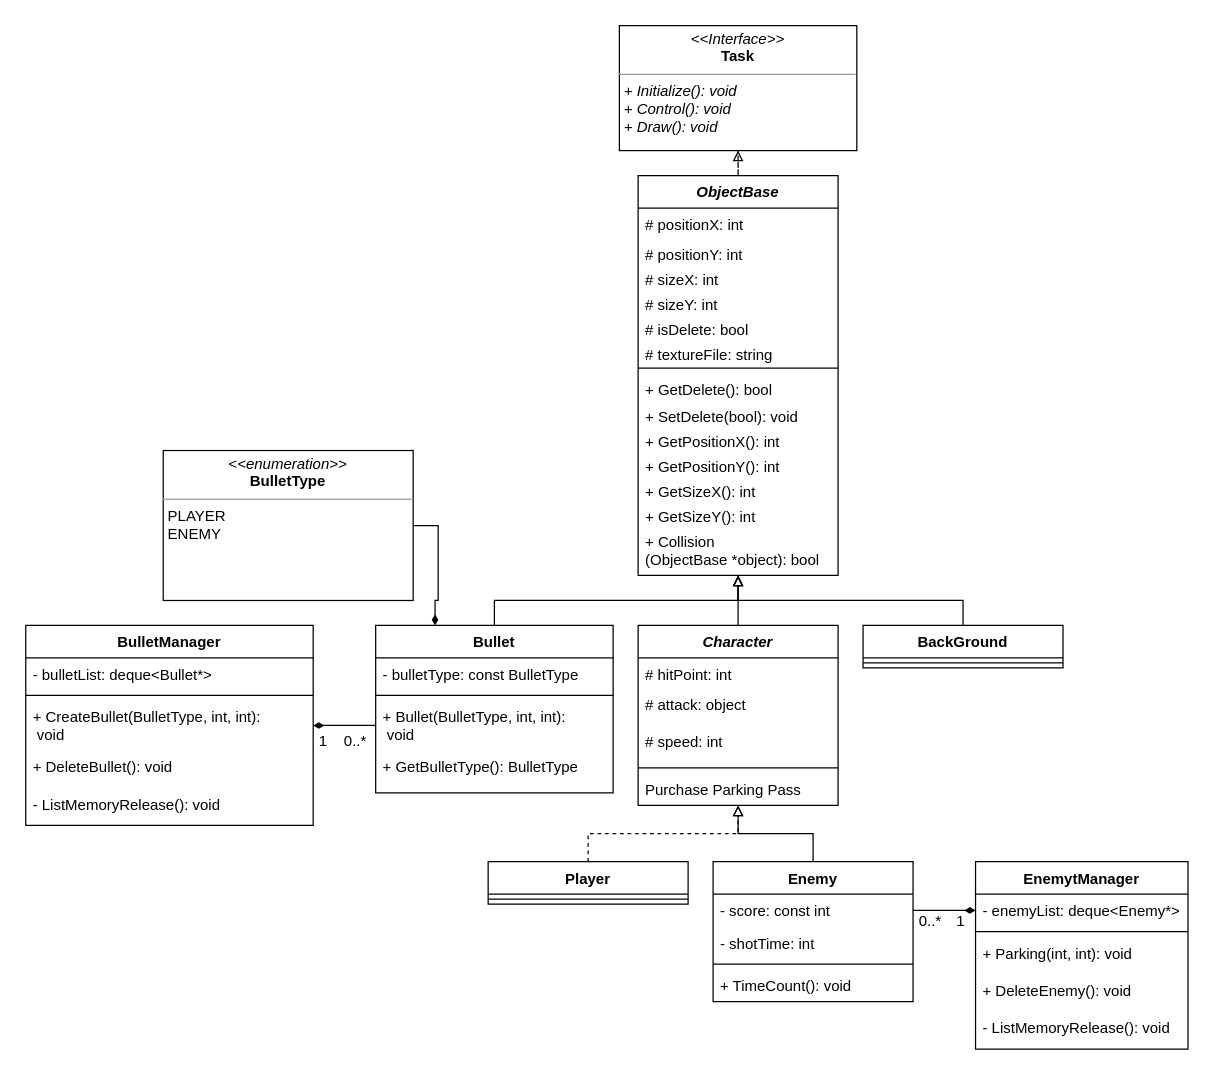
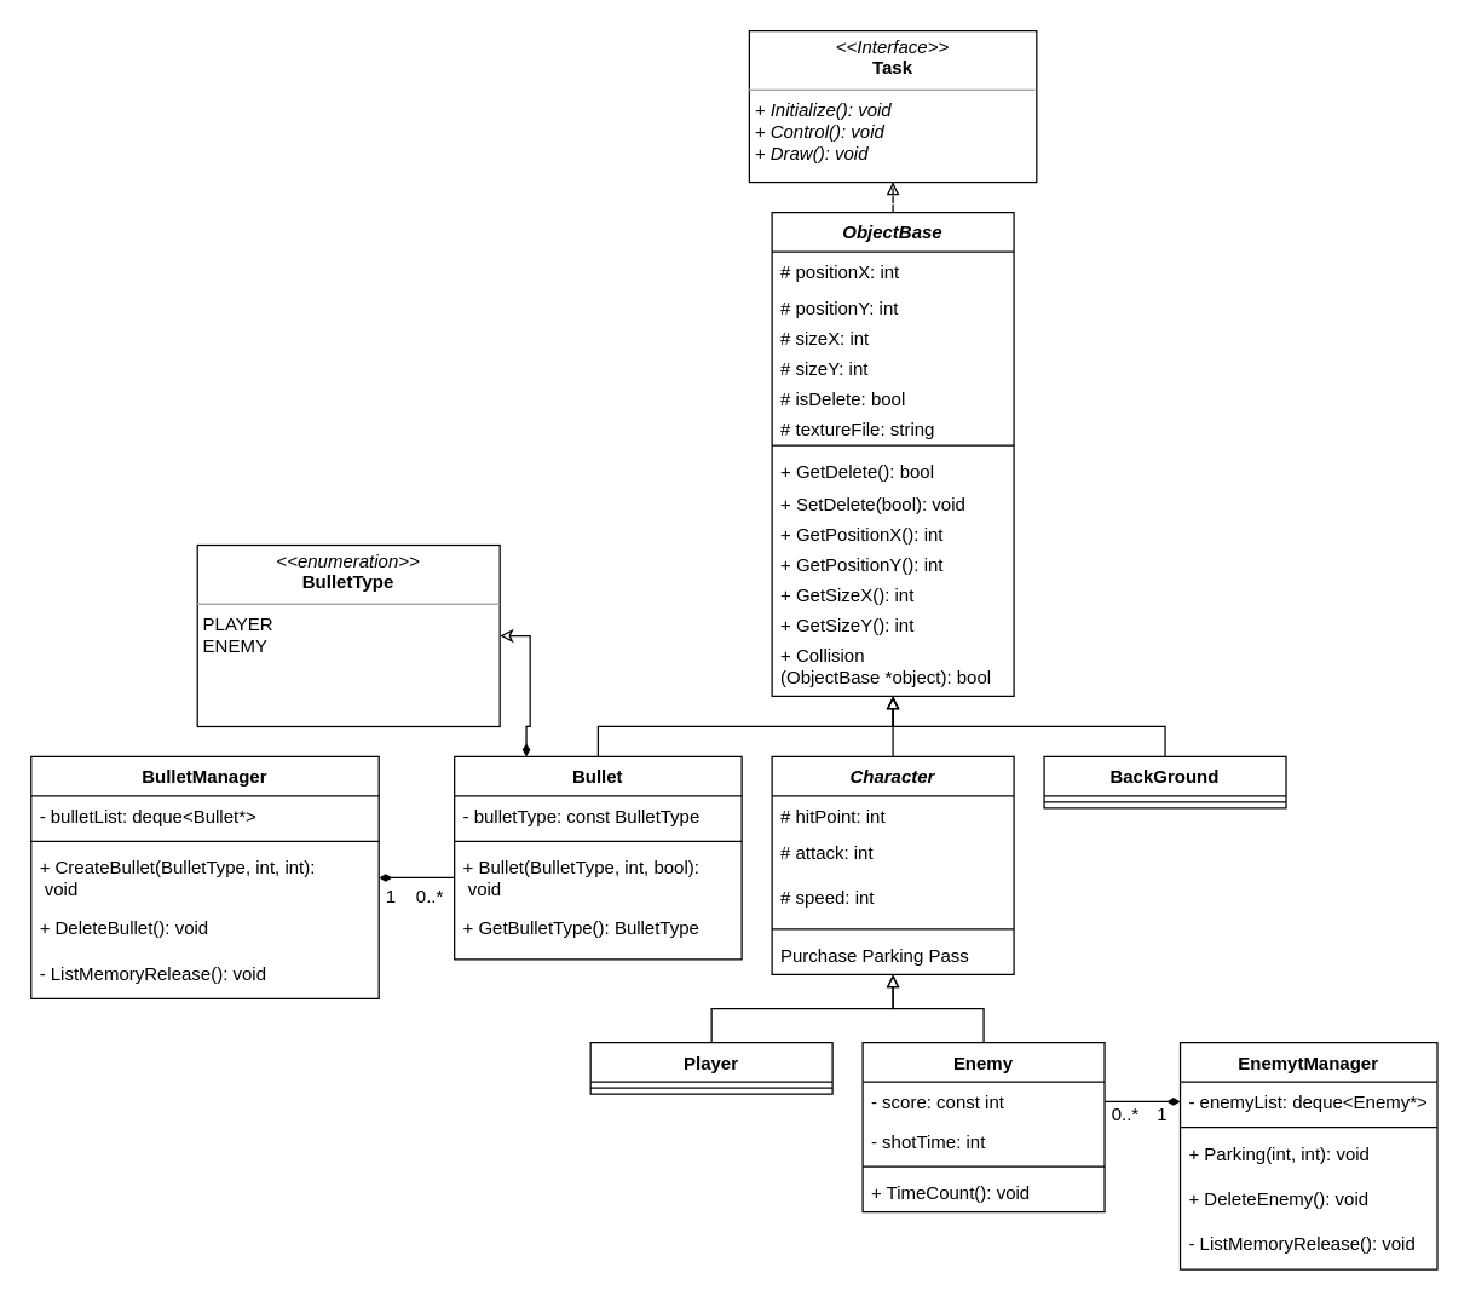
- <mxCell id="19" style="edgeStyle=orthogonalEdgeStyle;rounded=0;orthogonalLoop=1;jettySize=auto;html=1;exitX=0.25;exitY=0;exitDx=0;exitDy=0;entryX=1;entryY=0.5;entryDx=0;entryDy=0;endArrow=none;endFill=0;startArrow=diamondThin;startFill=1;" edge="1" parent="1" source="20" target="63"><mxGeometry relative="1" as="geometry" /></mxCell>
+ <mxCell id="19" style="edgeStyle=orthogonalEdgeStyle;rounded=0;orthogonalLoop=1;jettySize=auto;html=1;exitX=0.25;exitY=0;exitDx=0;exitDy=0;entryX=1;entryY=0.5;entryDx=0;entryDy=0;endArrow=classic;endFill=0;startArrow=diamondThin;startFill=1;" edge="1" parent="1" source="20" target="63"><mxGeometry relative="1" as="geometry" /></mxCell>
- <mxCell id="5" value="# attack: object" style="text;align=left;verticalAlign=top;spacingLeft=4;spacingRight=4;overflow=hidden;rotatable=0;points=[[0,0.5],[1,0.5]];portConstraint=eastwest;rounded=0;shadow=0;html=0;" parent="3" vertex="1"><mxGeometry y="50" width="160" height="30" as="geometry" /></mxCell>
+ <mxCell id="5" value="# attack: int" style="text;align=left;verticalAlign=top;spacingLeft=4;spacingRight=4;overflow=hidden;rotatable=0;points=[[0,0.5],[1,0.5]];portConstraint=eastwest;rounded=0;shadow=0;html=0;" parent="3" vertex="1"><mxGeometry y="50" width="160" height="30" as="geometry" /></mxCell>
- <mxCell id="23" value="+ Bullet(BulletType, int, int):&#10; void" style="text;align=left;verticalAlign=top;spacingLeft=4;spacingRight=4;overflow=hidden;rotatable=0;points=[[0,0.5],[1,0.5]];portConstraint=eastwest;" parent="20" vertex="1"><mxGeometry y="60" width="190" height="40" as="geometry" /></mxCell>
+ <mxCell id="23" value="+ Bullet(BulletType, int, bool):&#10; void" style="text;align=left;verticalAlign=top;spacingLeft=4;spacingRight=4;overflow=hidden;rotatable=0;points=[[0,0.5],[1,0.5]];portConstraint=eastwest;" parent="20" vertex="1"><mxGeometry y="60" width="190" height="40" as="geometry" /></mxCell>
- <mxCell id="15" style="edgeStyle=orthogonalEdgeStyle;rounded=0;orthogonalLoop=1;jettySize=auto;html=1;exitX=0.5;exitY=0;exitDx=0;exitDy=0;endArrow=block;endFill=0;dashed=1;" parent="1" source="16" target="3" edge="1"><mxGeometry relative="1" as="geometry" /></mxCell>
+ <mxCell id="15" style="edgeStyle=orthogonalEdgeStyle;rounded=0;orthogonalLoop=1;jettySize=auto;html=1;exitX=0.5;exitY=0;exitDx=0;exitDy=0;endArrow=block;endFill=0;" parent="1" source="16" target="3" edge="1"><mxGeometry relative="1" as="geometry" /></mxCell>
